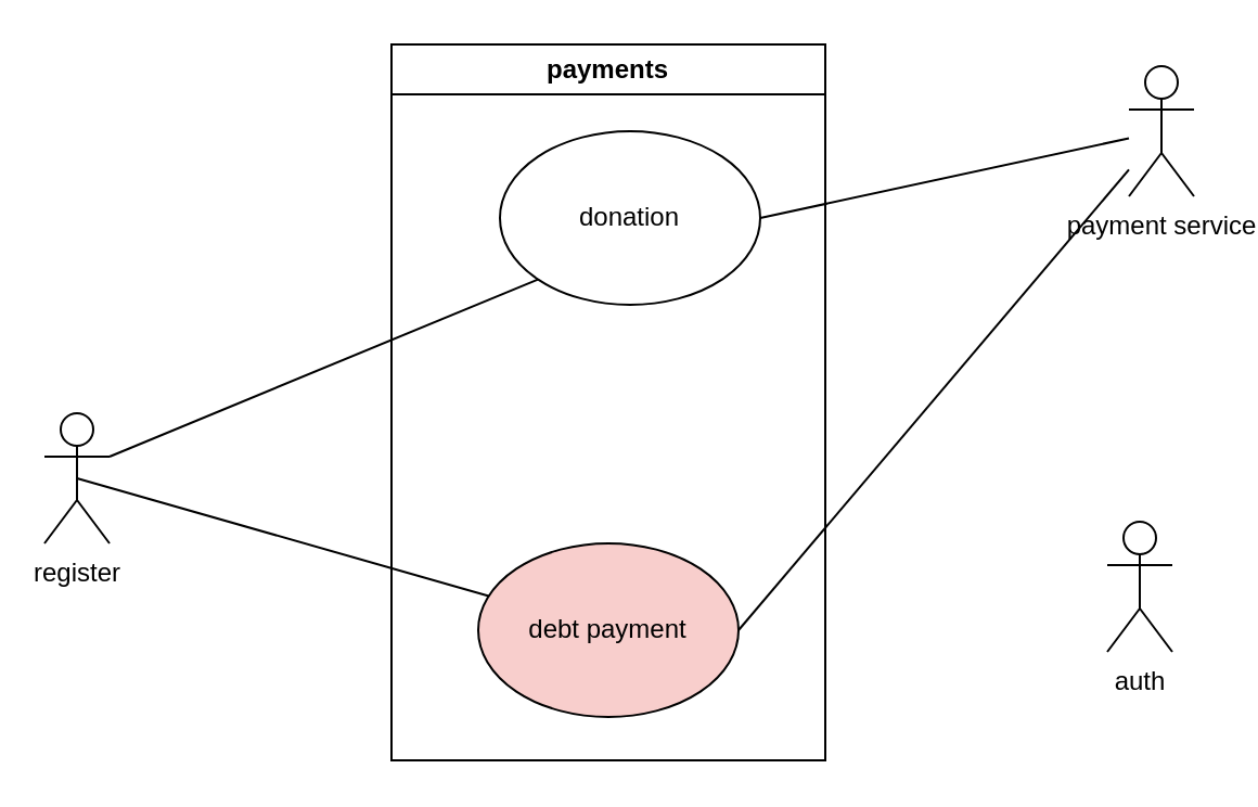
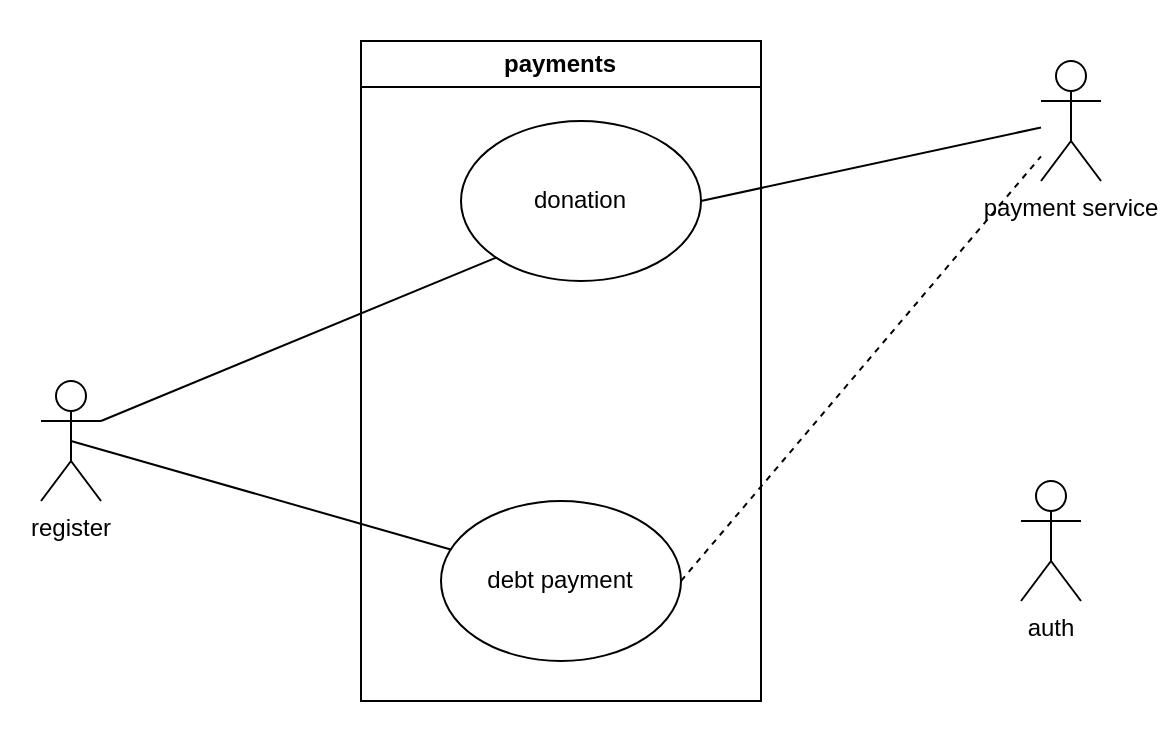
- <mxCell id="9" style="edgeStyle=none;html=1;exitX=1;exitY=0.5;exitDx=0;exitDy=0;endArrow=none;endFill=0;" parent="1" source="4" edge="1" target="10"><mxGeometry relative="1" as="geometry"><mxPoint x="485.399" y="102.679" as="targetPoint" /></mxGeometry></mxCell>
+ <mxCell id="9" style="edgeStyle=none;html=1;exitX=1;exitY=0.5;exitDx=0;exitDy=0;endArrow=none;endFill=0;dashed=1;" parent="1" source="4" edge="1" target="10"><mxGeometry relative="1" as="geometry"><mxPoint x="485.399" y="102.679" as="targetPoint" /></mxGeometry></mxCell>
- <mxCell id="4" value="debt payment" style="ellipse;whiteSpace=wrap;html=1;fillColor=#f8cecc;" parent="2" vertex="1"><mxGeometry x="40" y="230" width="120" height="80" as="geometry" /></mxCell>
+ <mxCell id="4" value="debt payment" style="ellipse;whiteSpace=wrap;html=1;" parent="2" vertex="1"><mxGeometry x="40" y="230" width="120" height="80" as="geometry" /></mxCell>
